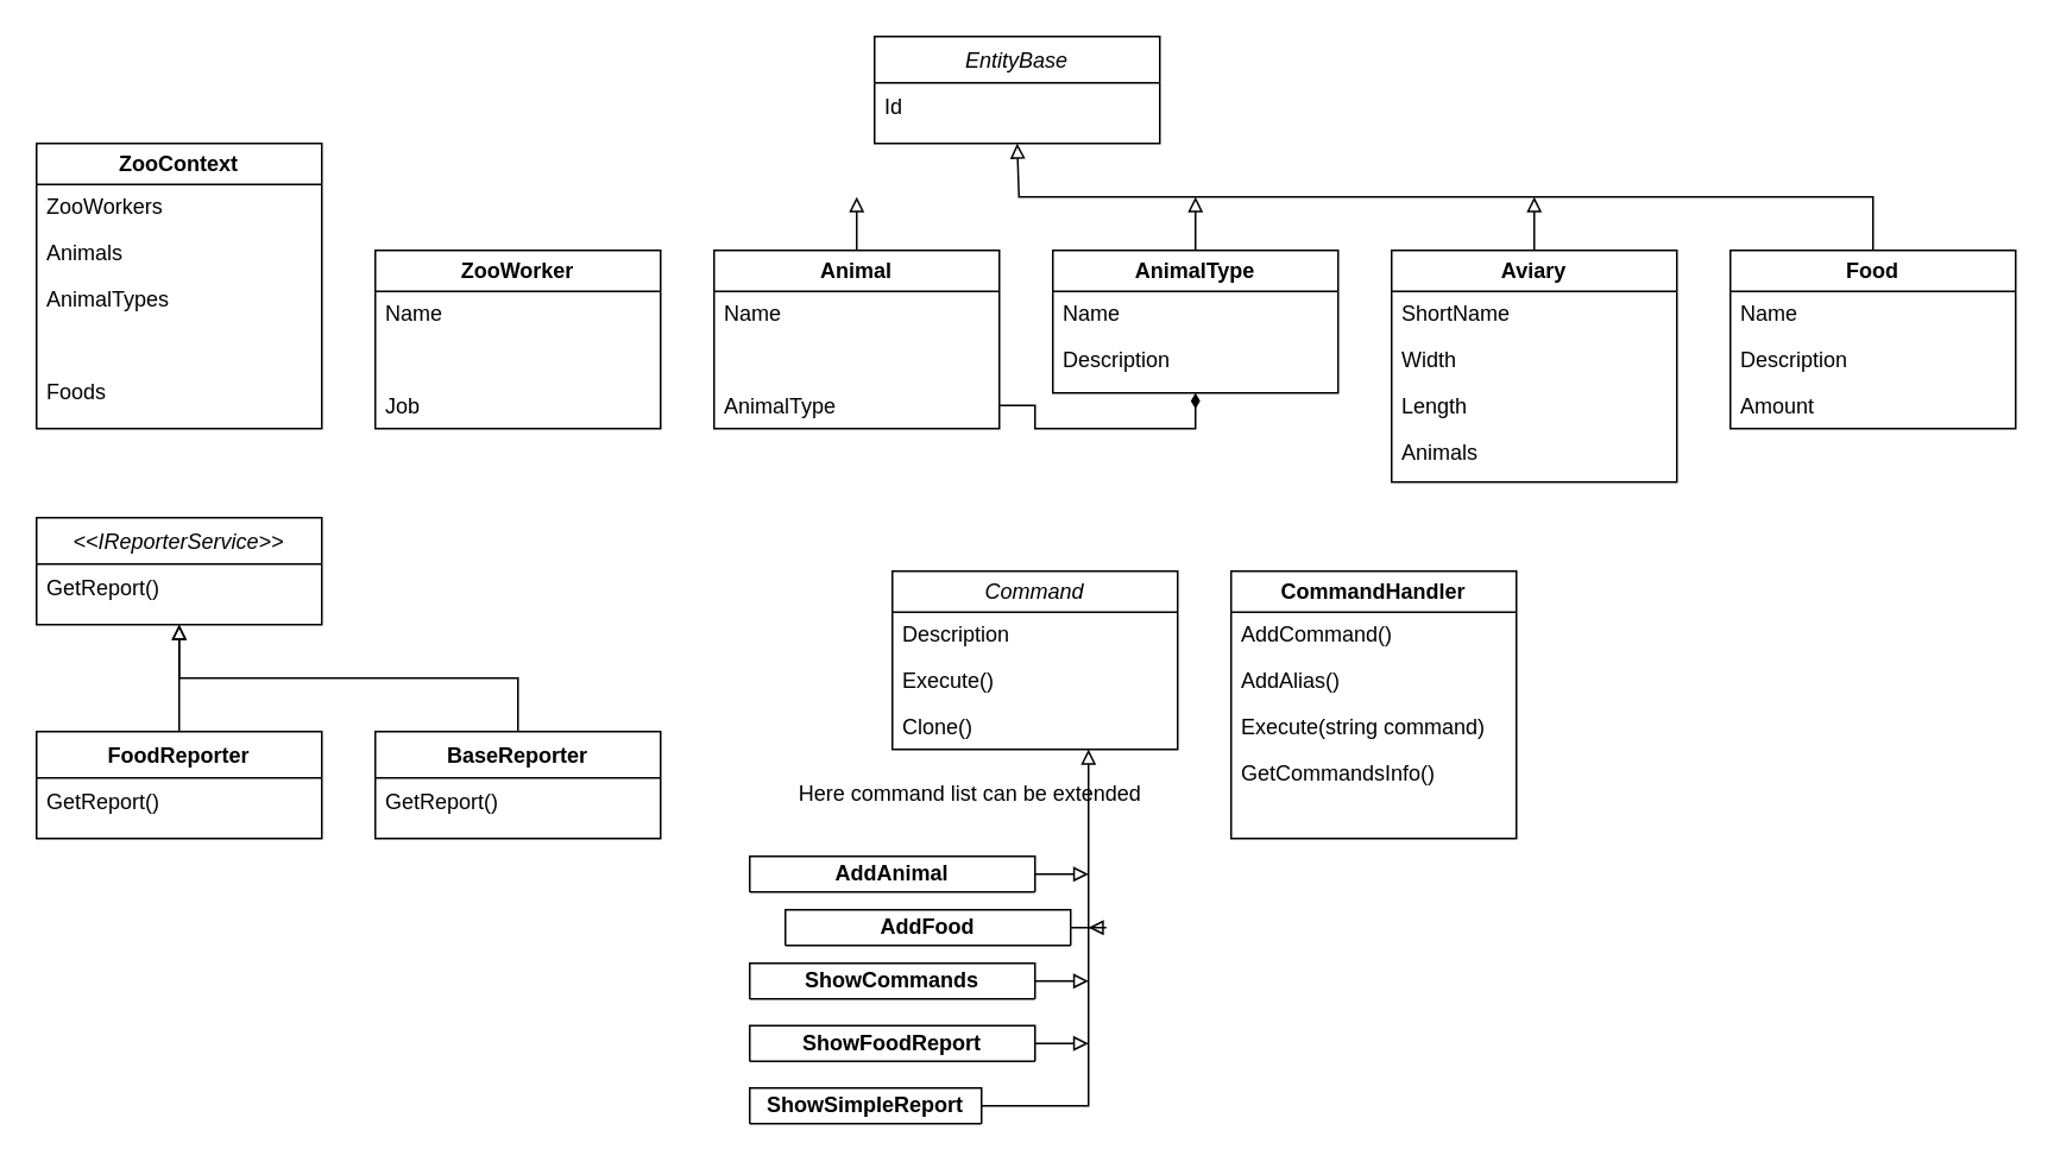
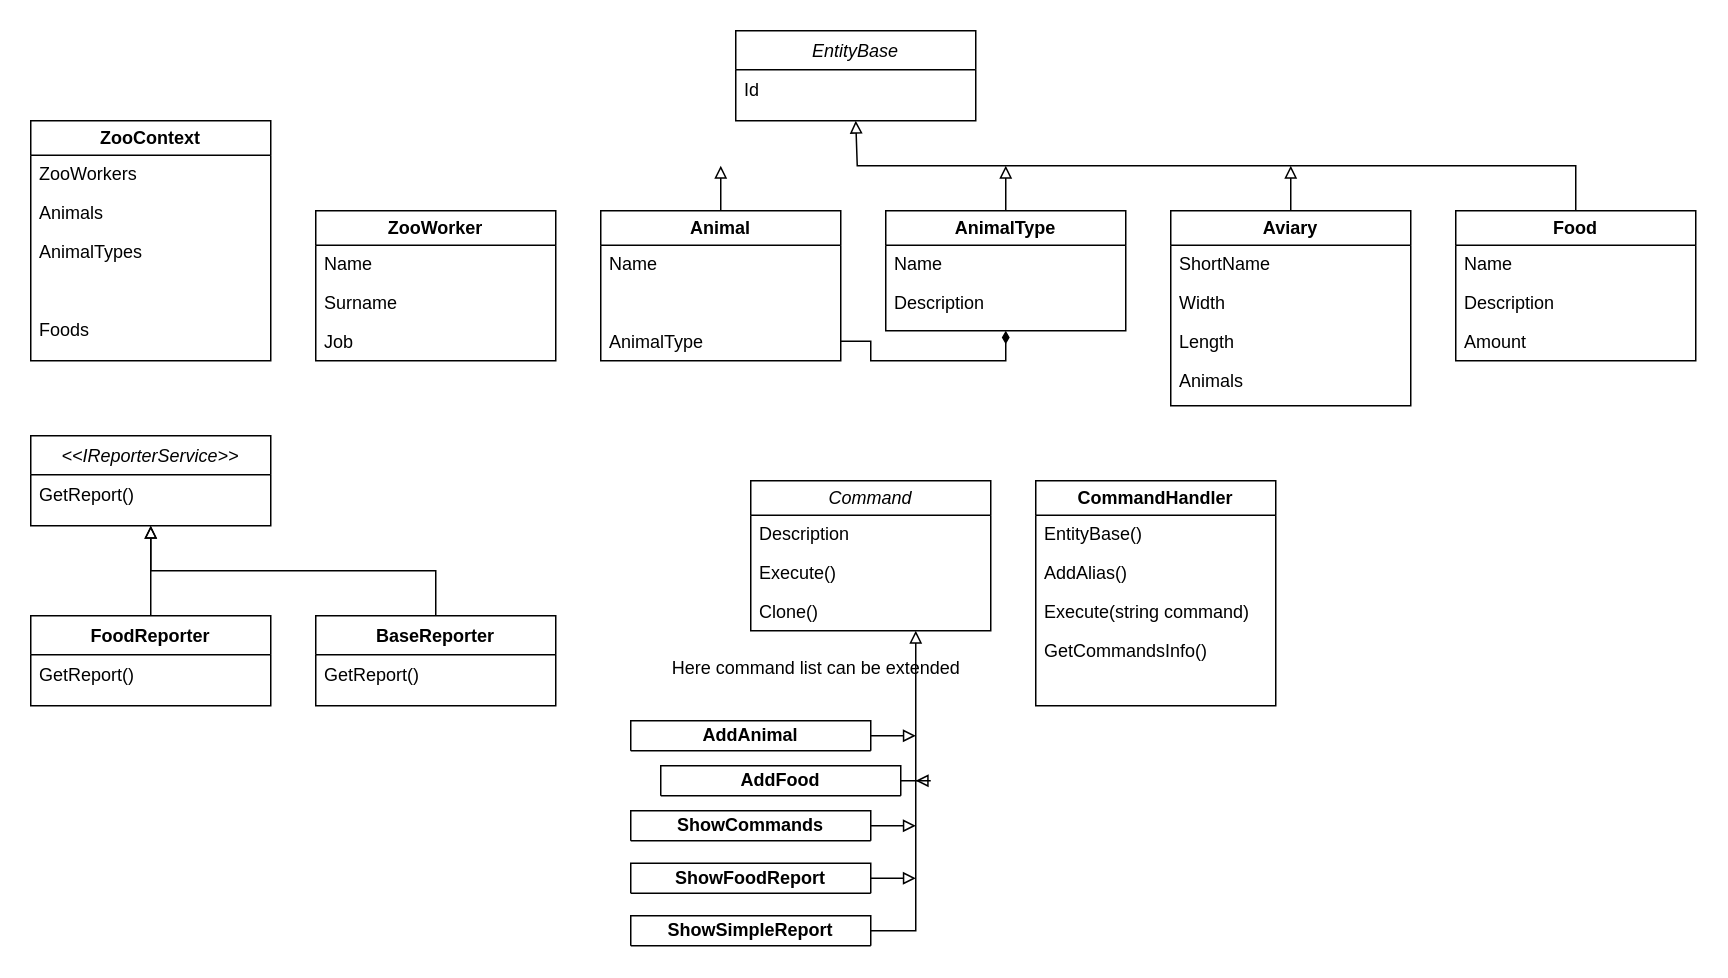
+ <mxCell id="25" value="Surname" style="text;align=left;verticalAlign=top;spacingLeft=4;spacingRight=4;overflow=hidden;rotatable=0;points=[[0,0.5],[1,0.5]];portConstraint=eastwest;" vertex="1" parent="23"><mxGeometry y="48" width="160" height="26" as="geometry" /></mxCell>
- <mxCell id="46" value="AddCommand()" style="text;align=left;verticalAlign=top;spacingLeft=4;spacingRight=4;overflow=hidden;rotatable=0;points=[[0,0.5],[1,0.5]];portConstraint=eastwest;" vertex="1" parent="45"><mxGeometry y="22" width="160" height="26" as="geometry" /></mxCell>
+ <mxCell id="46" value="EntityBase()" style="text;align=left;verticalAlign=top;spacingLeft=4;spacingRight=4;overflow=hidden;rotatable=0;points=[[0,0.5],[1,0.5]];portConstraint=eastwest;" vertex="1" parent="45"><mxGeometry y="22" width="160" height="26" as="geometry" /></mxCell>
- <mxCell id="59" value="ShowSimpleReport" style="swimlane;whiteSpace=wrap;html=1;" vertex="1" parent="1"><mxGeometry x="420" y="610" width="130" height="20" as="geometry" /></mxCell>
+ <mxCell id="59" value="ShowSimpleReport" style="swimlane;whiteSpace=wrap;html=1;" vertex="1" parent="1"><mxGeometry x="420" y="610" width="160" height="20" as="geometry" /></mxCell>
